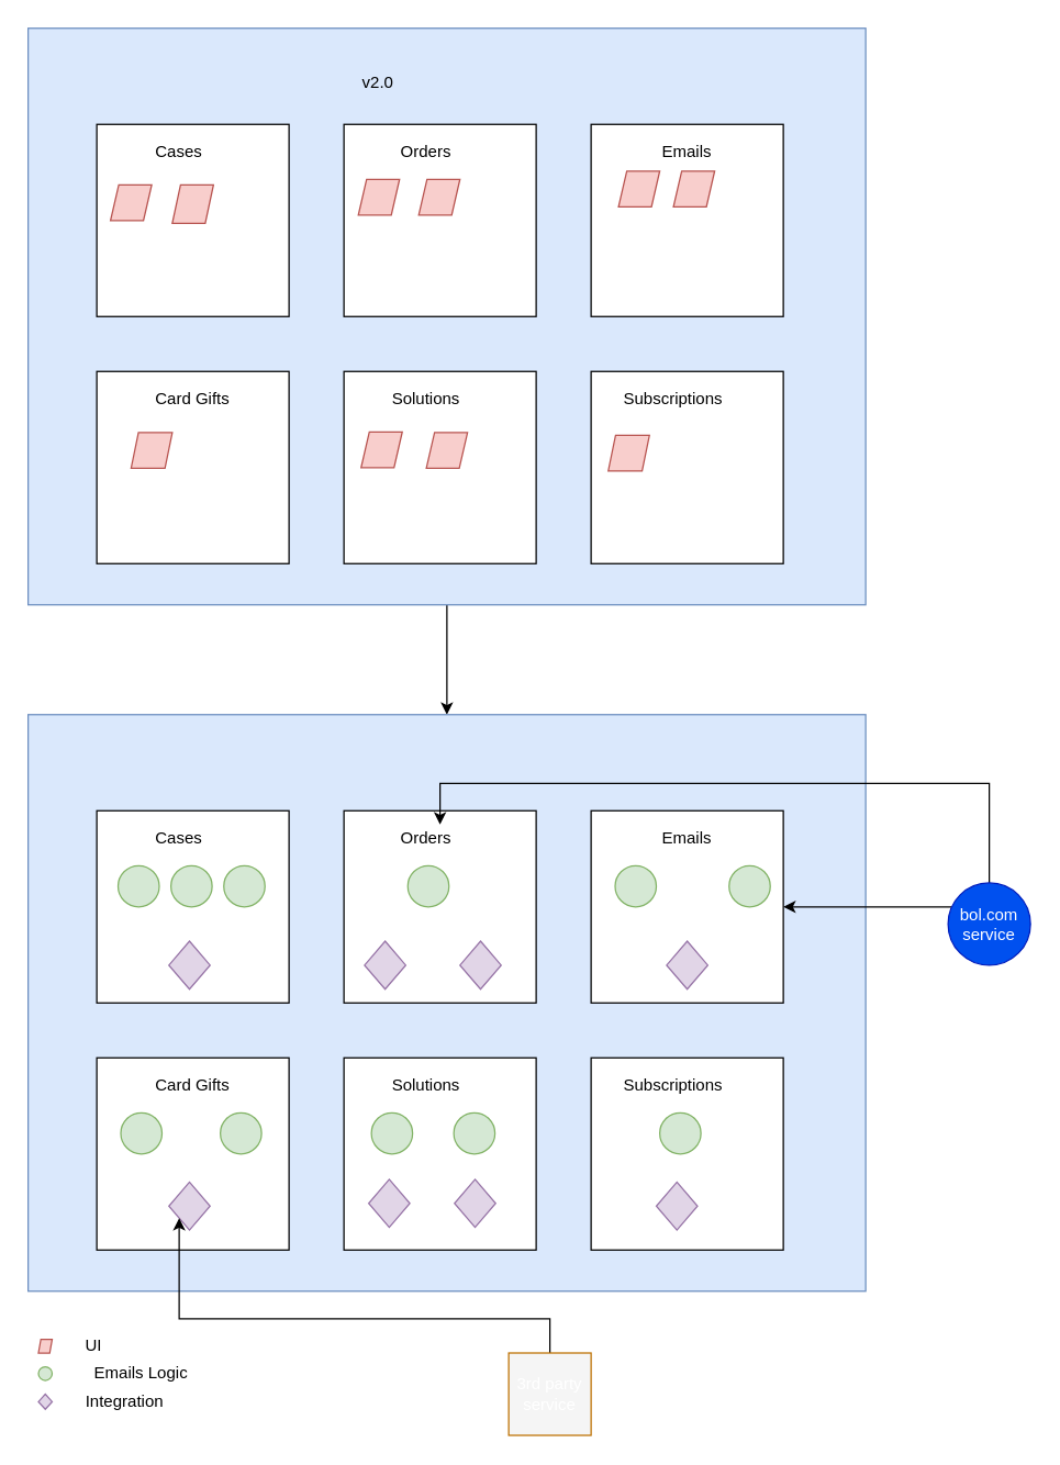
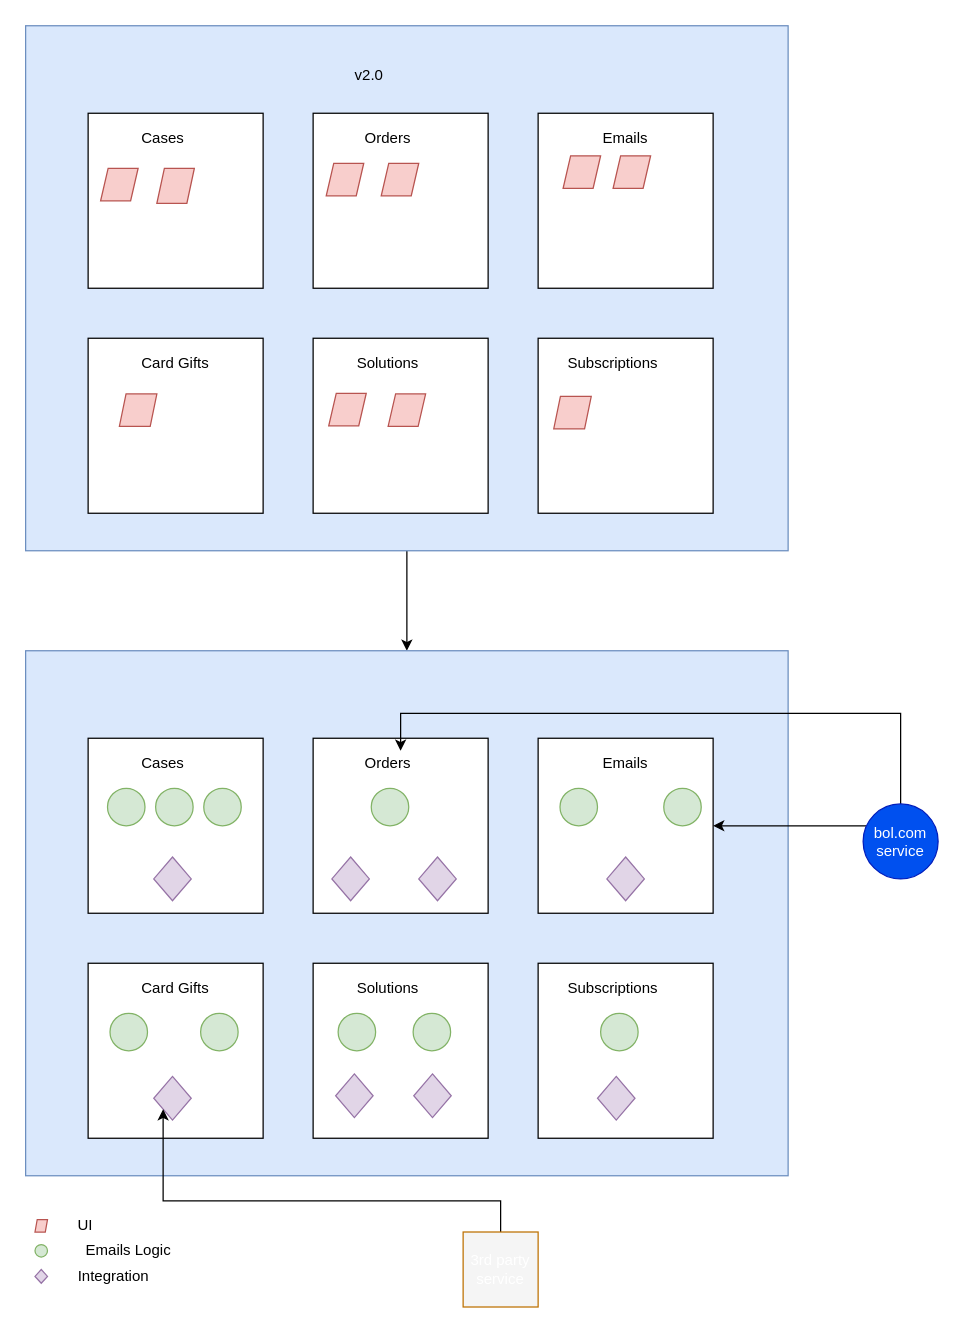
- <mxCell id="26" value="v2.0" style="text;html=1;strokeColor=none;fillColor=none;align=center;verticalAlign=middle;whiteSpace=wrap;rounded=0;" parent="1" vertex="1"><mxGeometry x="255" y="50" width="40" height="20" as="geometry" /></mxCell>
+ <mxCell id="26" value="v2.0" style="text;html=1;strokeColor=none;fillColor=none;align=center;verticalAlign=middle;whiteSpace=wrap;rounded=0;" parent="1" vertex="1"><mxGeometry x="275" y="50" width="40" height="20" as="geometry" /></mxCell>
